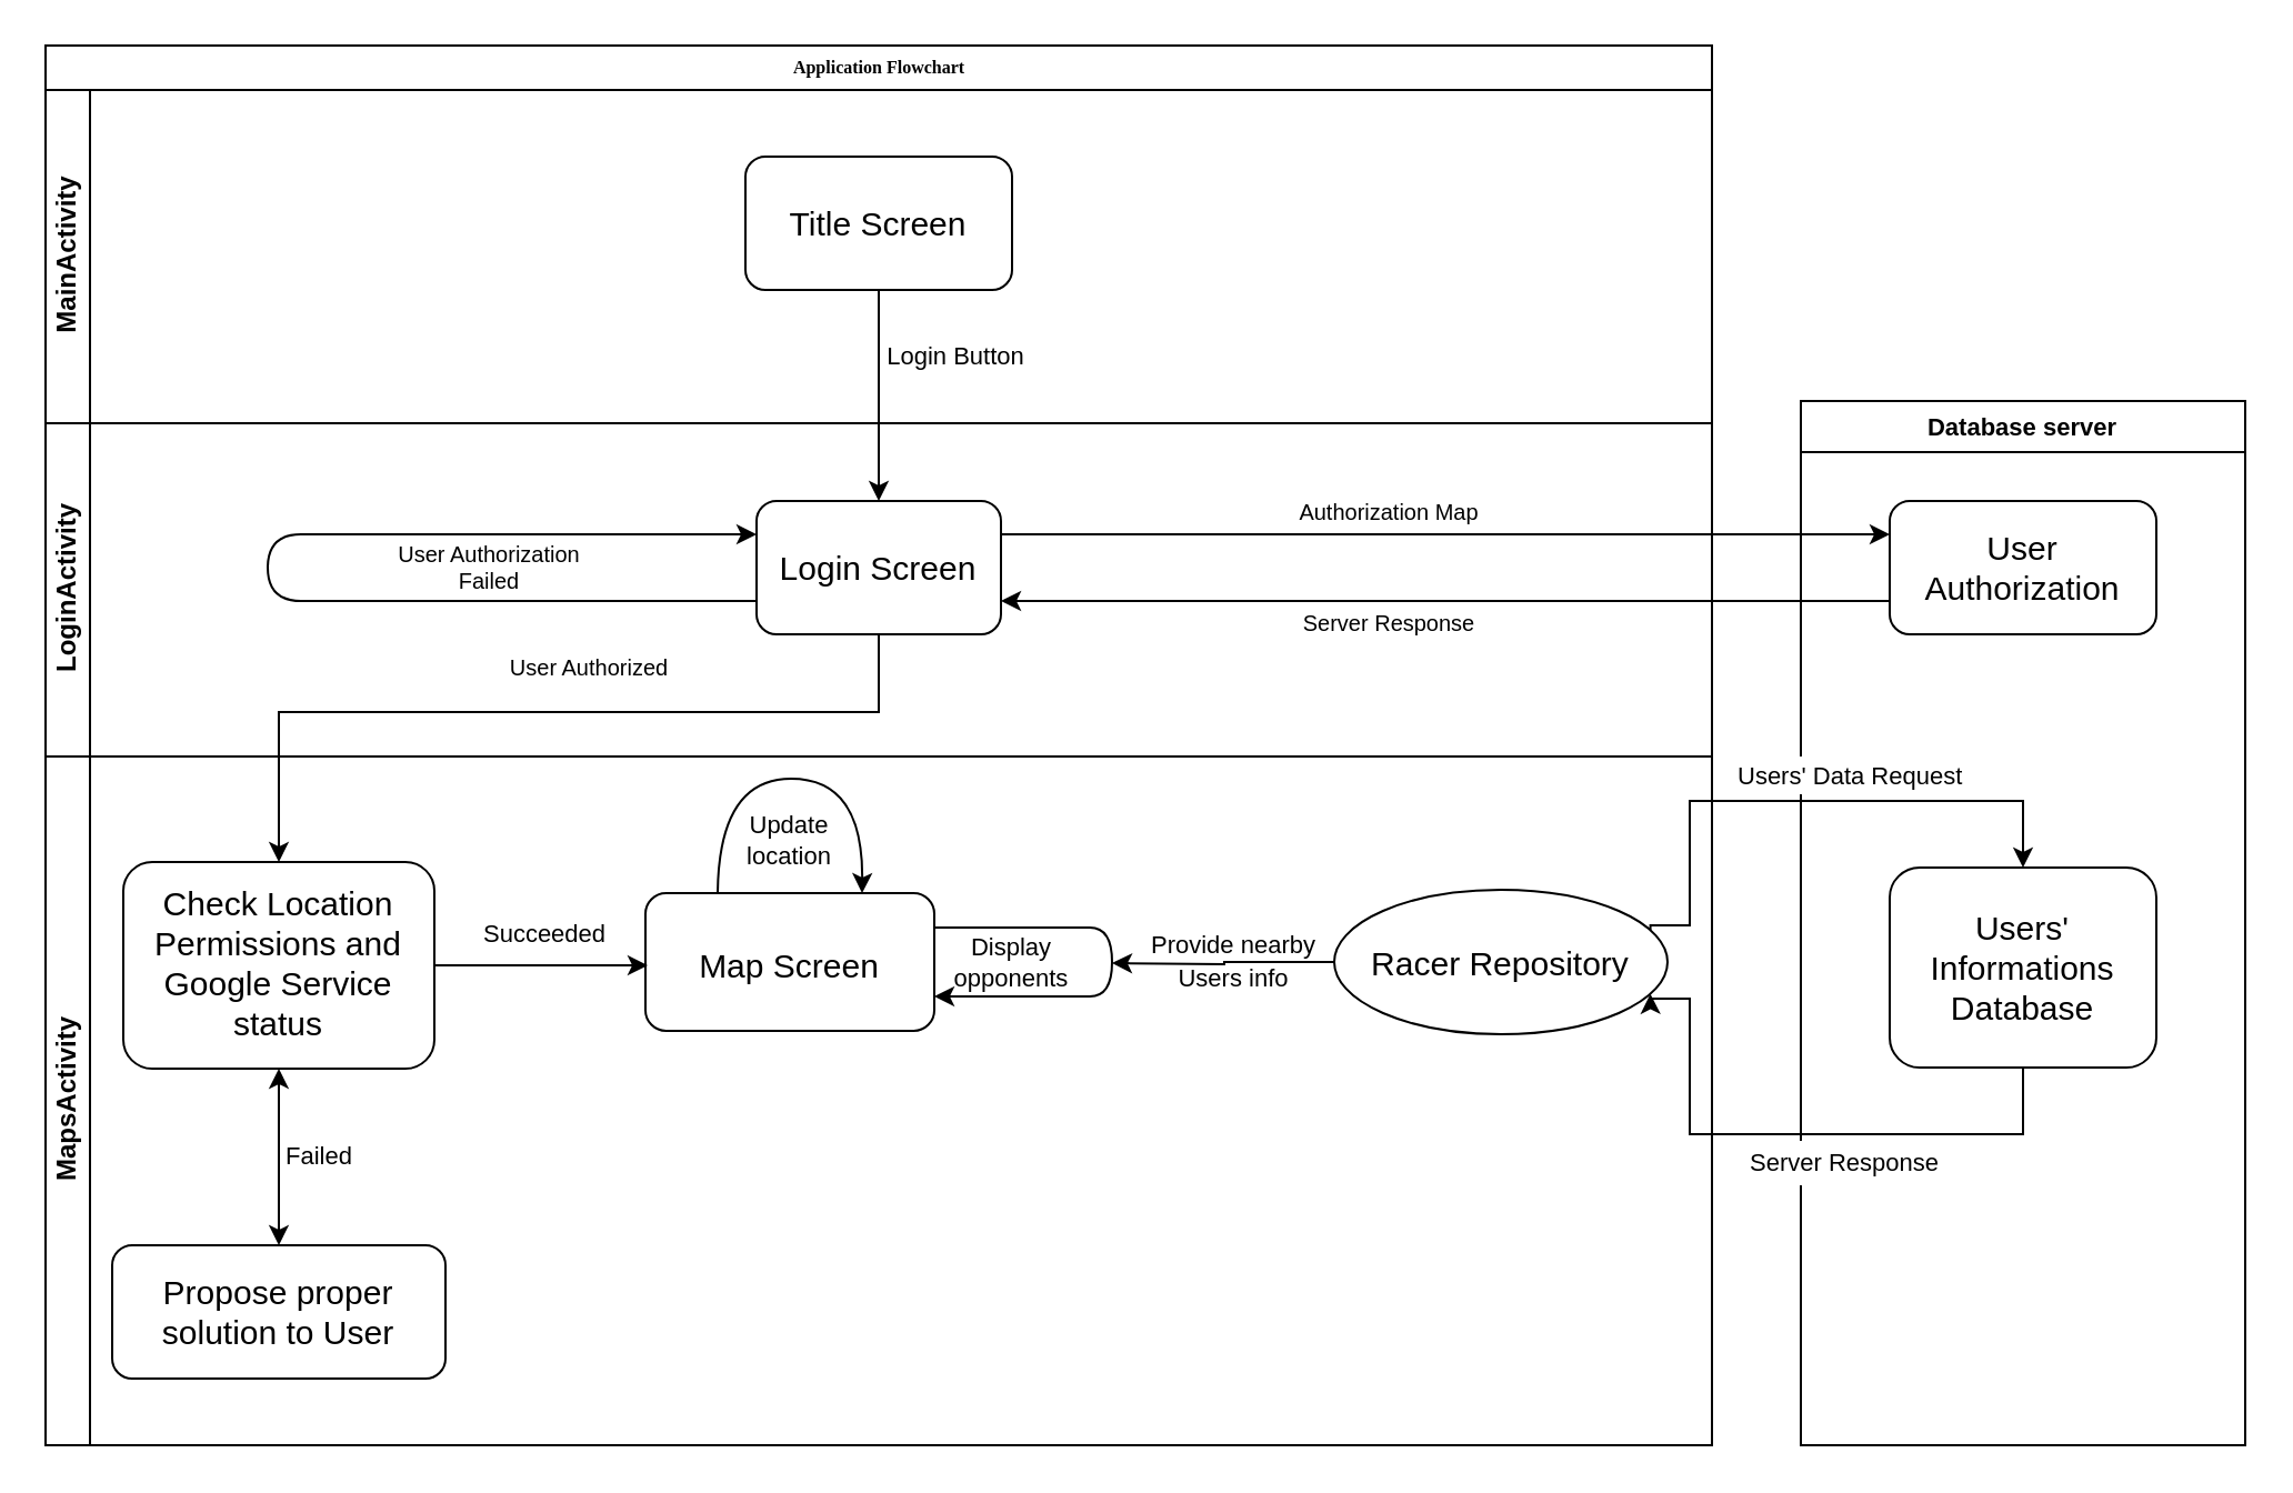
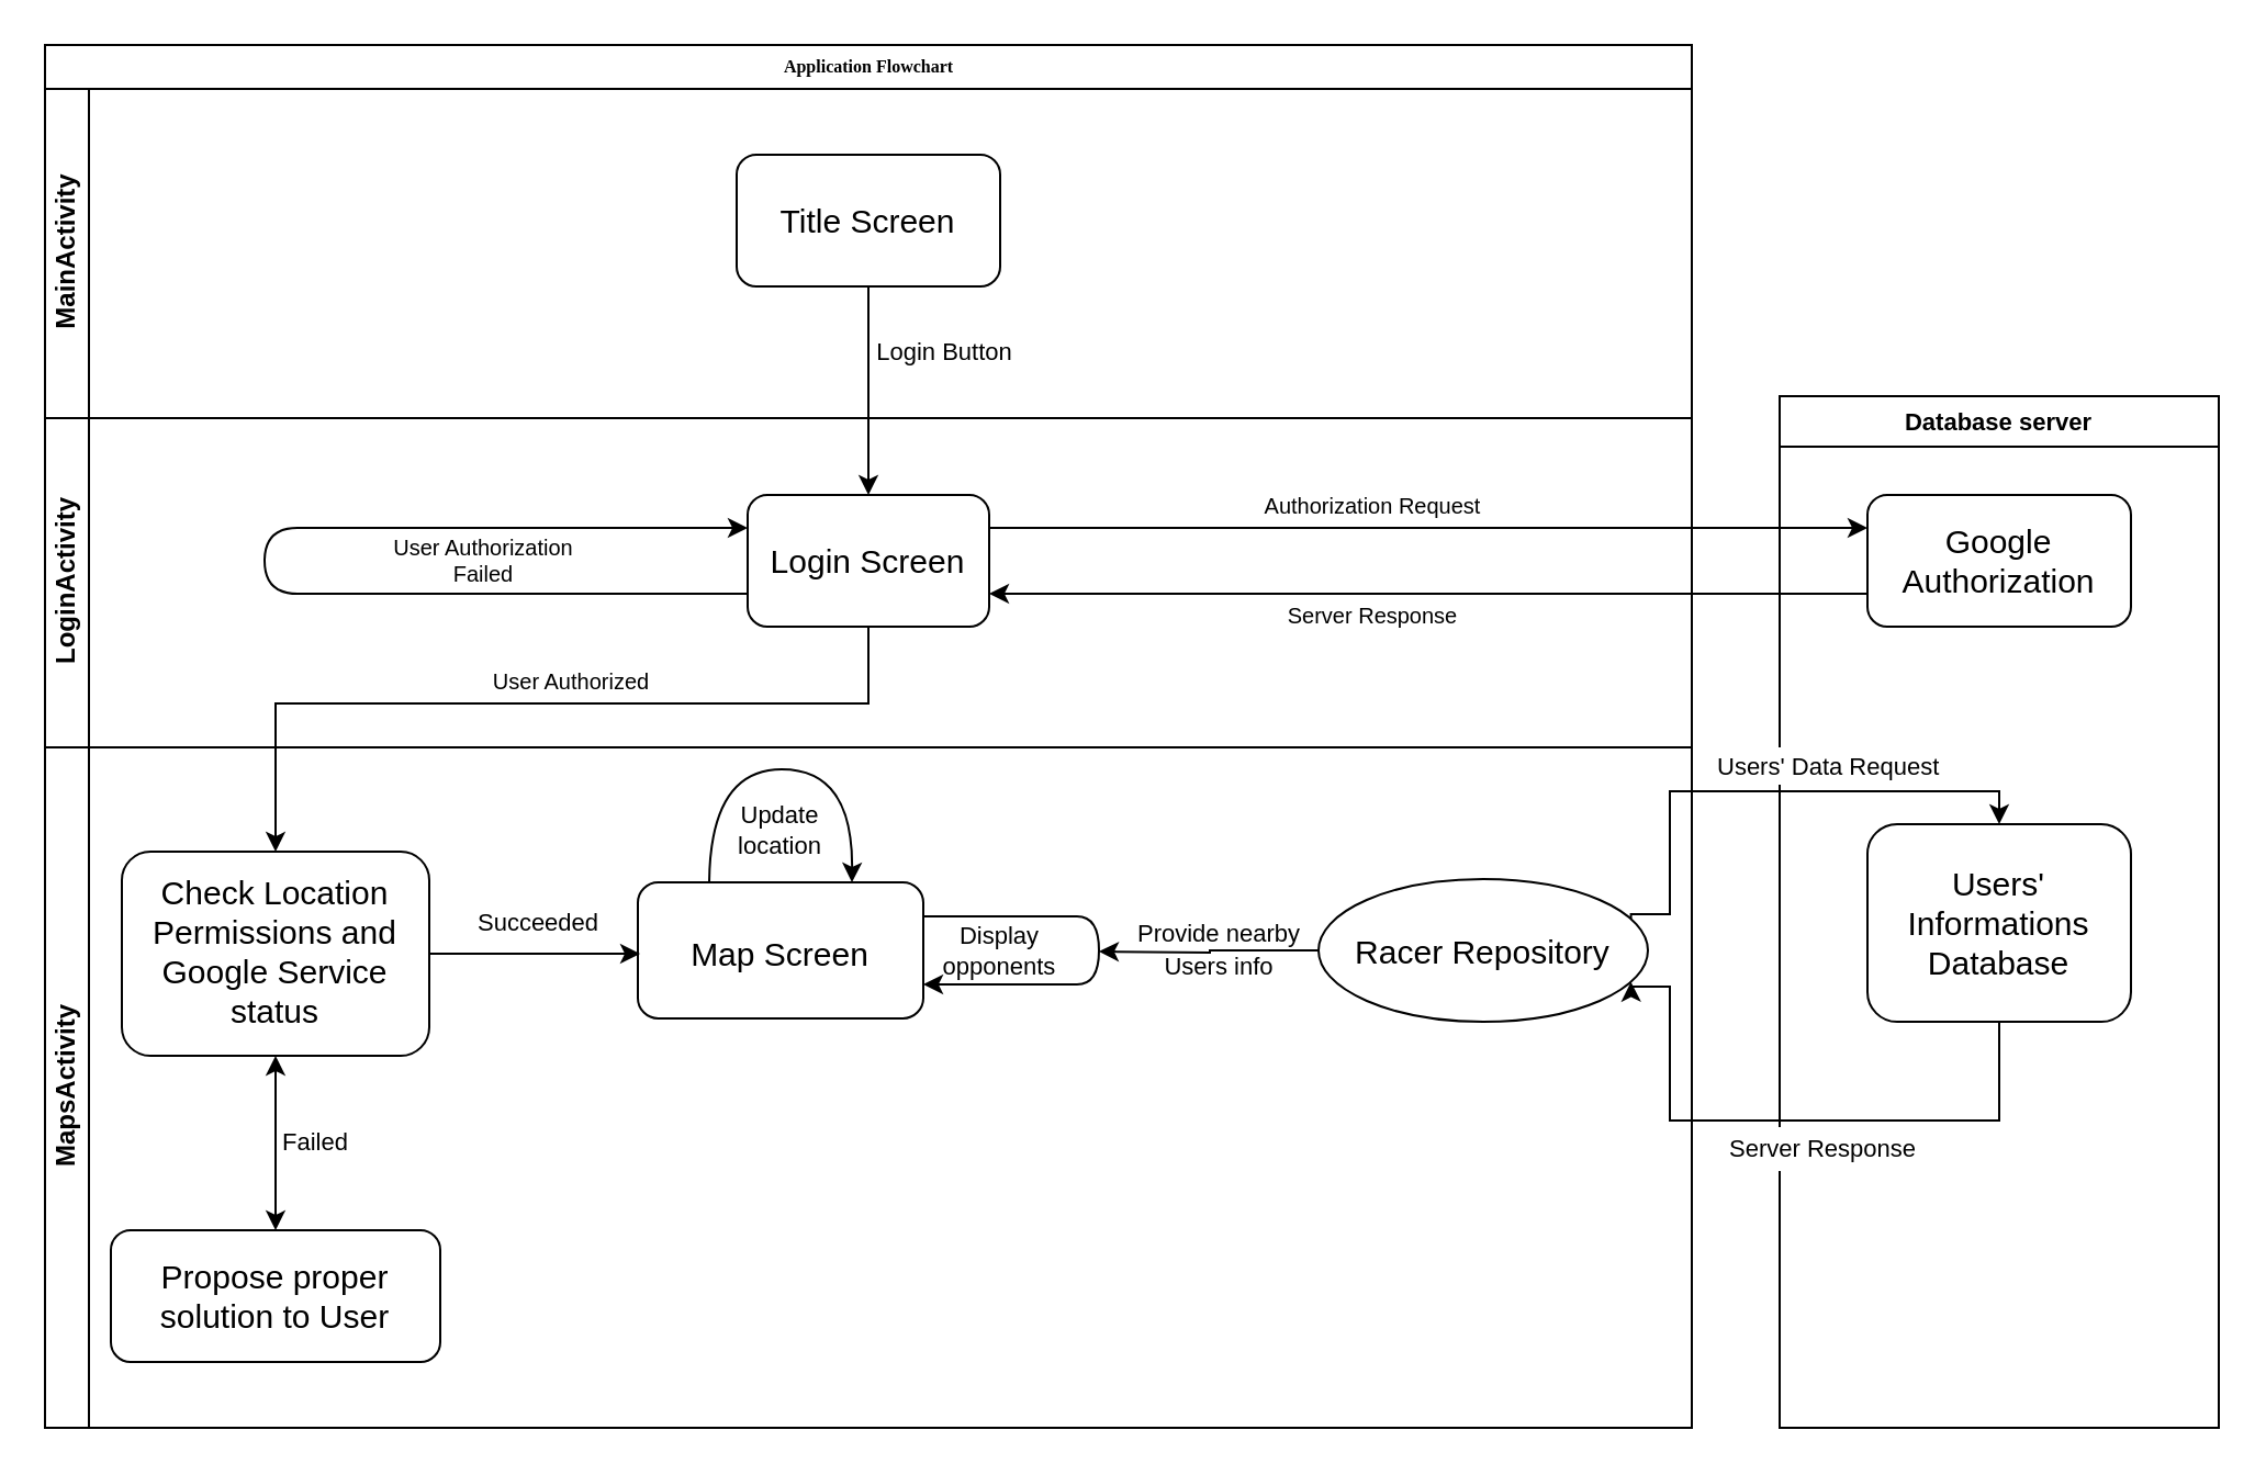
- <mxCell id="10" value="Authorization Map" style="text;html=1;strokeColor=none;fillColor=none;align=center;verticalAlign=middle;whiteSpace=wrap;rounded=0;fontSize=10;" vertex="1" parent="7"><mxGeometry x="550" y="30" width="110" height="20" as="geometry" /></mxCell>
+ <mxCell id="10" value="Authorization Request" style="text;html=1;strokeColor=none;fillColor=none;align=center;verticalAlign=middle;whiteSpace=wrap;rounded=0;fontSize=10;" vertex="1" parent="7"><mxGeometry x="550" y="30" width="110" height="20" as="geometry" /></mxCell>
- <mxCell id="34" value="User Authorization" style="text;html=1;strokeColor=none;fillColor=none;align=center;verticalAlign=middle;whiteSpace=wrap;rounded=0;fontSize=15;" vertex="1" parent="32"><mxGeometry x="50" y="50" width="100" height="50" as="geometry" /></mxCell>
+ <mxCell id="34" value="Google Authorization" style="text;html=1;strokeColor=none;fillColor=none;align=center;verticalAlign=middle;whiteSpace=wrap;rounded=0;fontSize=15;" vertex="1" parent="32"><mxGeometry x="50" y="50" width="100" height="50" as="geometry" /></mxCell>
- <mxCell id="14" value="User Authorized" style="text;html=1;strokeColor=none;fillColor=none;align=center;verticalAlign=middle;whiteSpace=wrap;rounded=0;fontSize=10;" vertex="1" parent="7"><mxGeometry x="205" y="100" width="80" height="20" as="geometry" /></mxCell>
+ <mxCell id="14" value="User Authorized" style="text;html=1;strokeColor=none;fillColor=none;align=center;verticalAlign=middle;whiteSpace=wrap;rounded=0;fontSize=10;" vertex="1" parent="7"><mxGeometry x="200" y="110" width="80" height="20" as="geometry" /></mxCell>
- <mxCell id="35" value="&lt;font style=&quot;font-size: 15px&quot;&gt;Users' Informations Database&lt;/font&gt;" style="rounded=1;whiteSpace=wrap;html=1;fontSize=11;align=center;" vertex="1" parent="32"><mxGeometry x="40" y="210" width="120" height="90" as="geometry" /></mxCell>
+ <mxCell id="35" value="&lt;font style=&quot;font-size: 15px&quot;&gt;Users' Informations Database&lt;/font&gt;" style="rounded=1;whiteSpace=wrap;html=1;fontSize=11;align=center;" vertex="1" parent="32"><mxGeometry x="40" y="195" width="120" height="90" as="geometry" /></mxCell>
